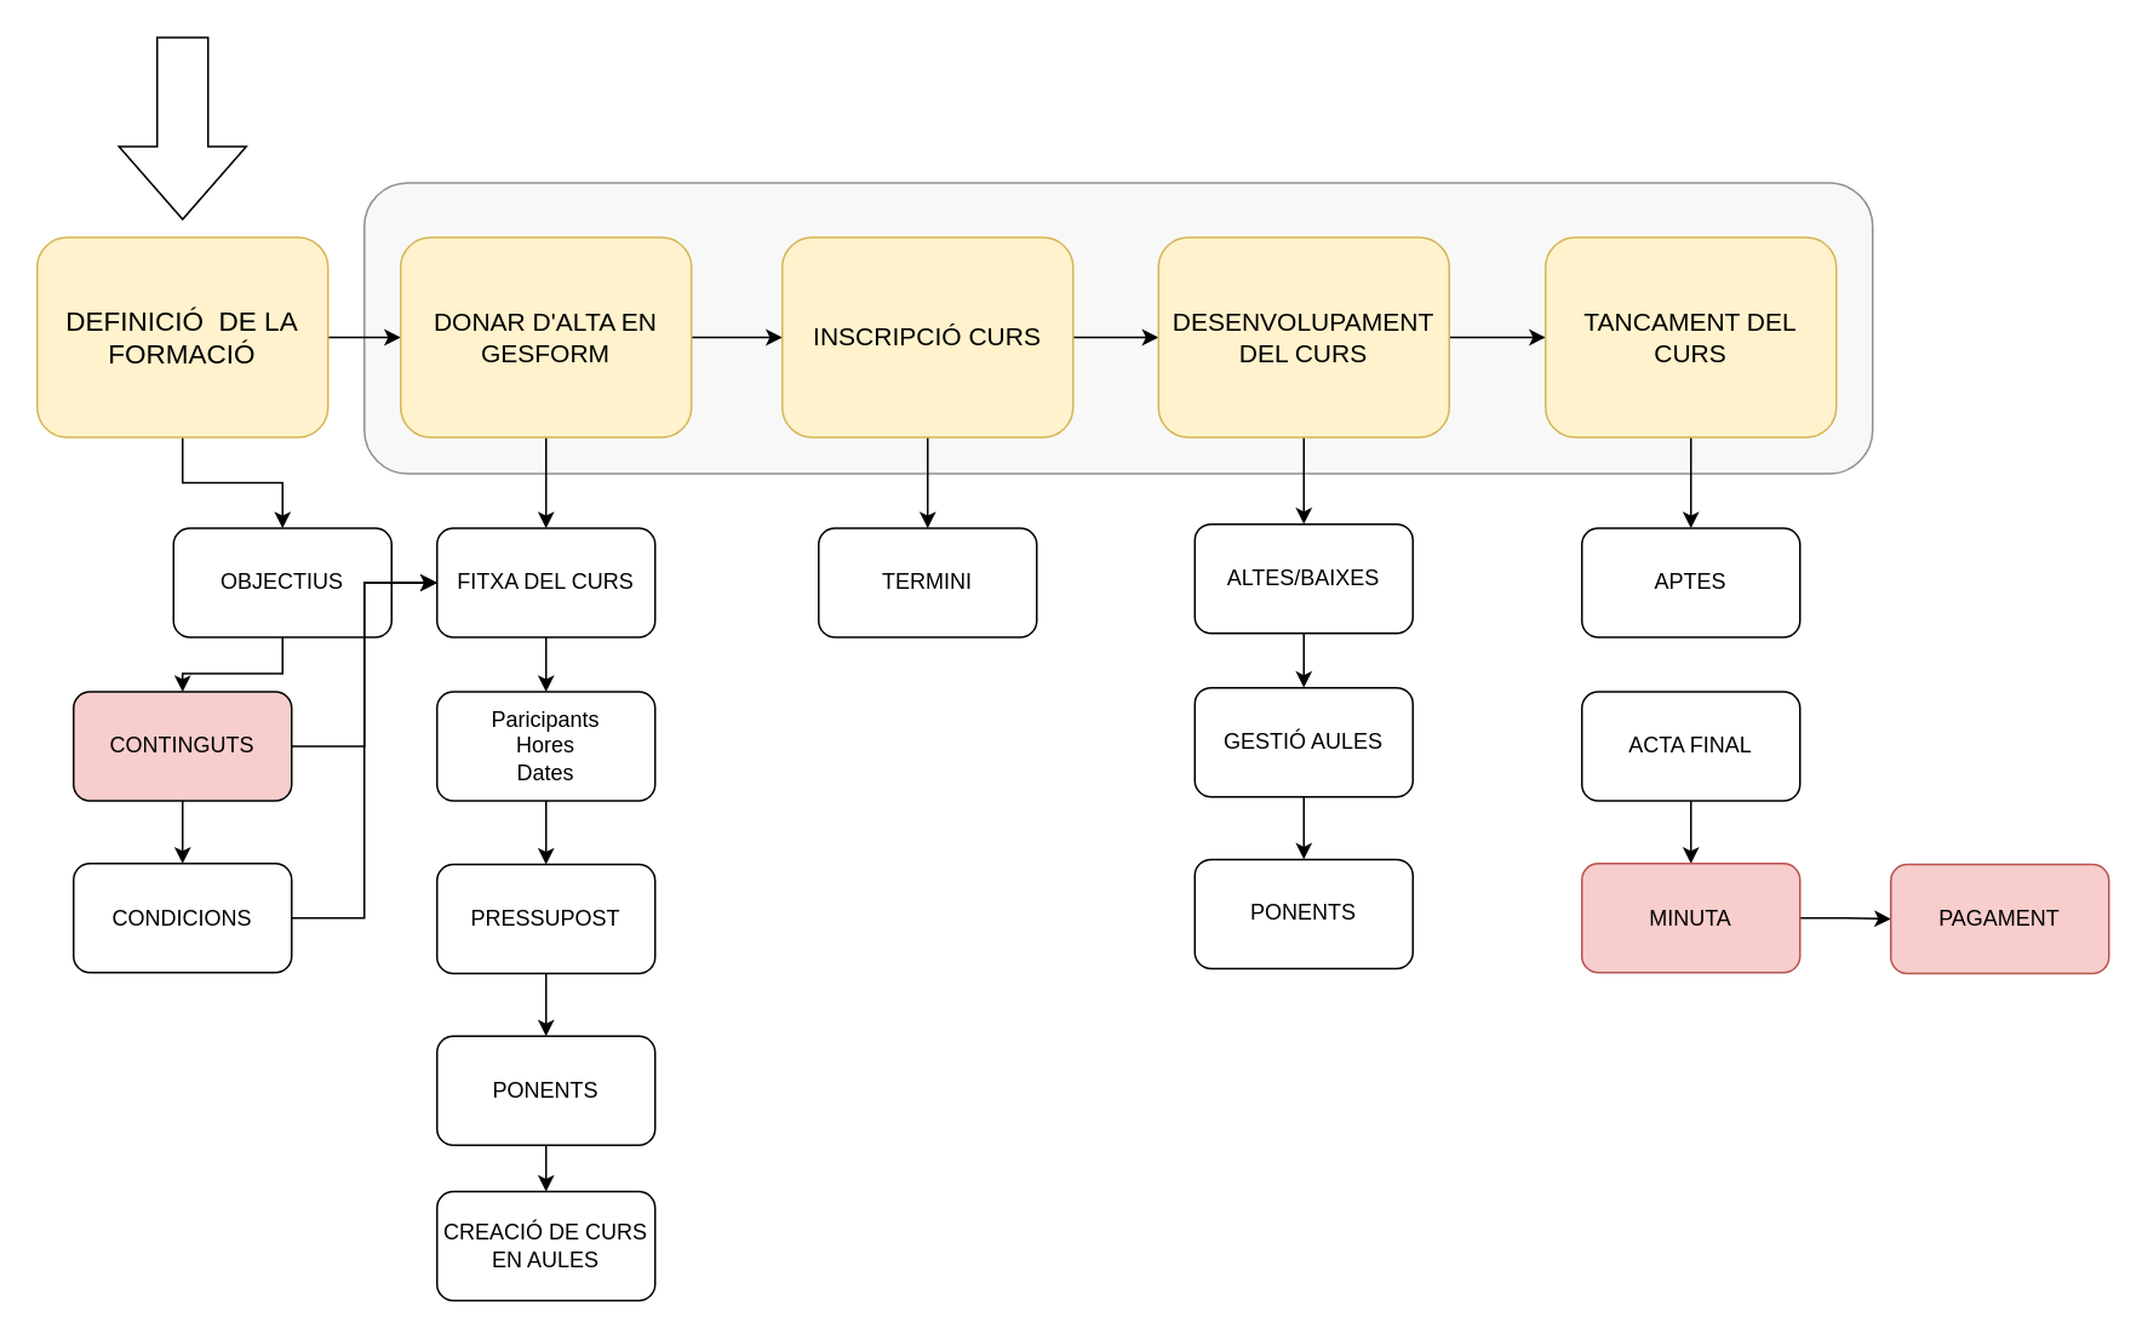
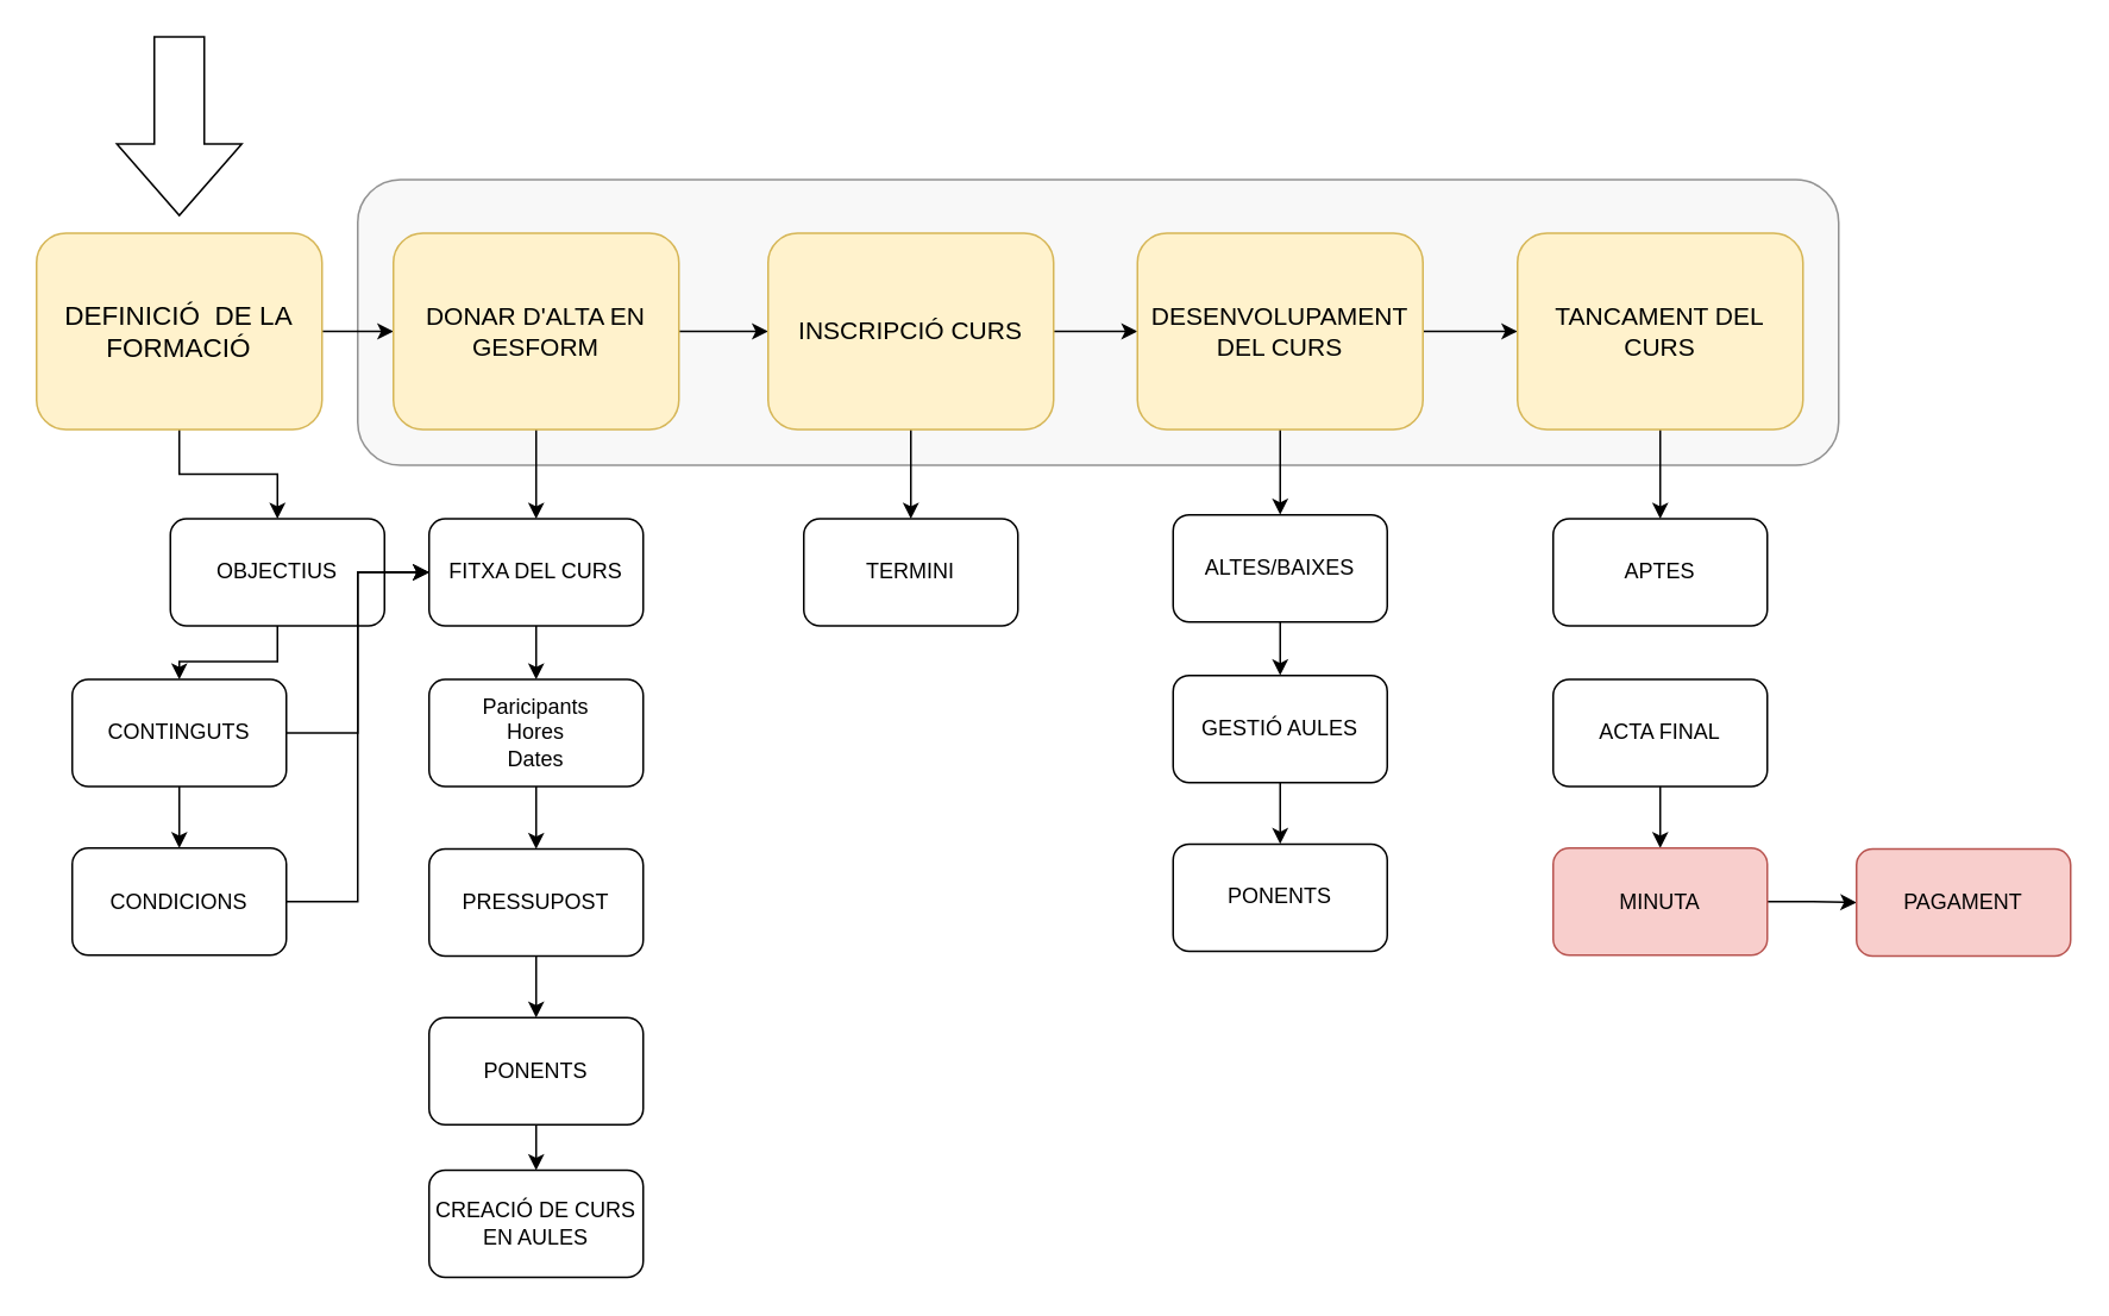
- <mxCell id="22" value="CONTINGUTS" style="rounded=1;whiteSpace=wrap;html=1;fillColor=#f8cecc;" vertex="1" parent="1"><mxGeometry x="40" y="380" width="120" height="60" as="geometry" /></mxCell>
+ <mxCell id="22" value="CONTINGUTS" style="rounded=1;whiteSpace=wrap;html=1;" vertex="1" parent="1"><mxGeometry x="40" y="380" width="120" height="60" as="geometry" /></mxCell>
